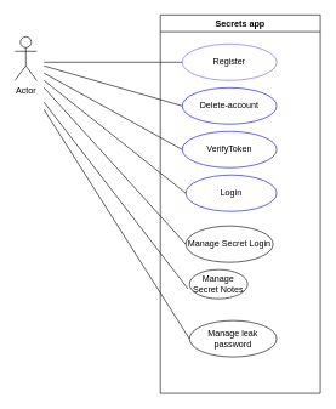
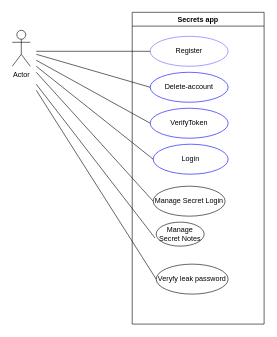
- <mxCell id="8" value="Manage leak password" style="ellipse;whiteSpace=wrap;html=1;" parent="2" vertex="1"><mxGeometry x="40" y="420" width="120" height="50" as="geometry" /></mxCell>
+ <mxCell id="8" value="Veryfy leak password" style="ellipse;whiteSpace=wrap;html=1;" parent="2" vertex="1"><mxGeometry x="40" y="420" width="120" height="50" as="geometry" /></mxCell>
